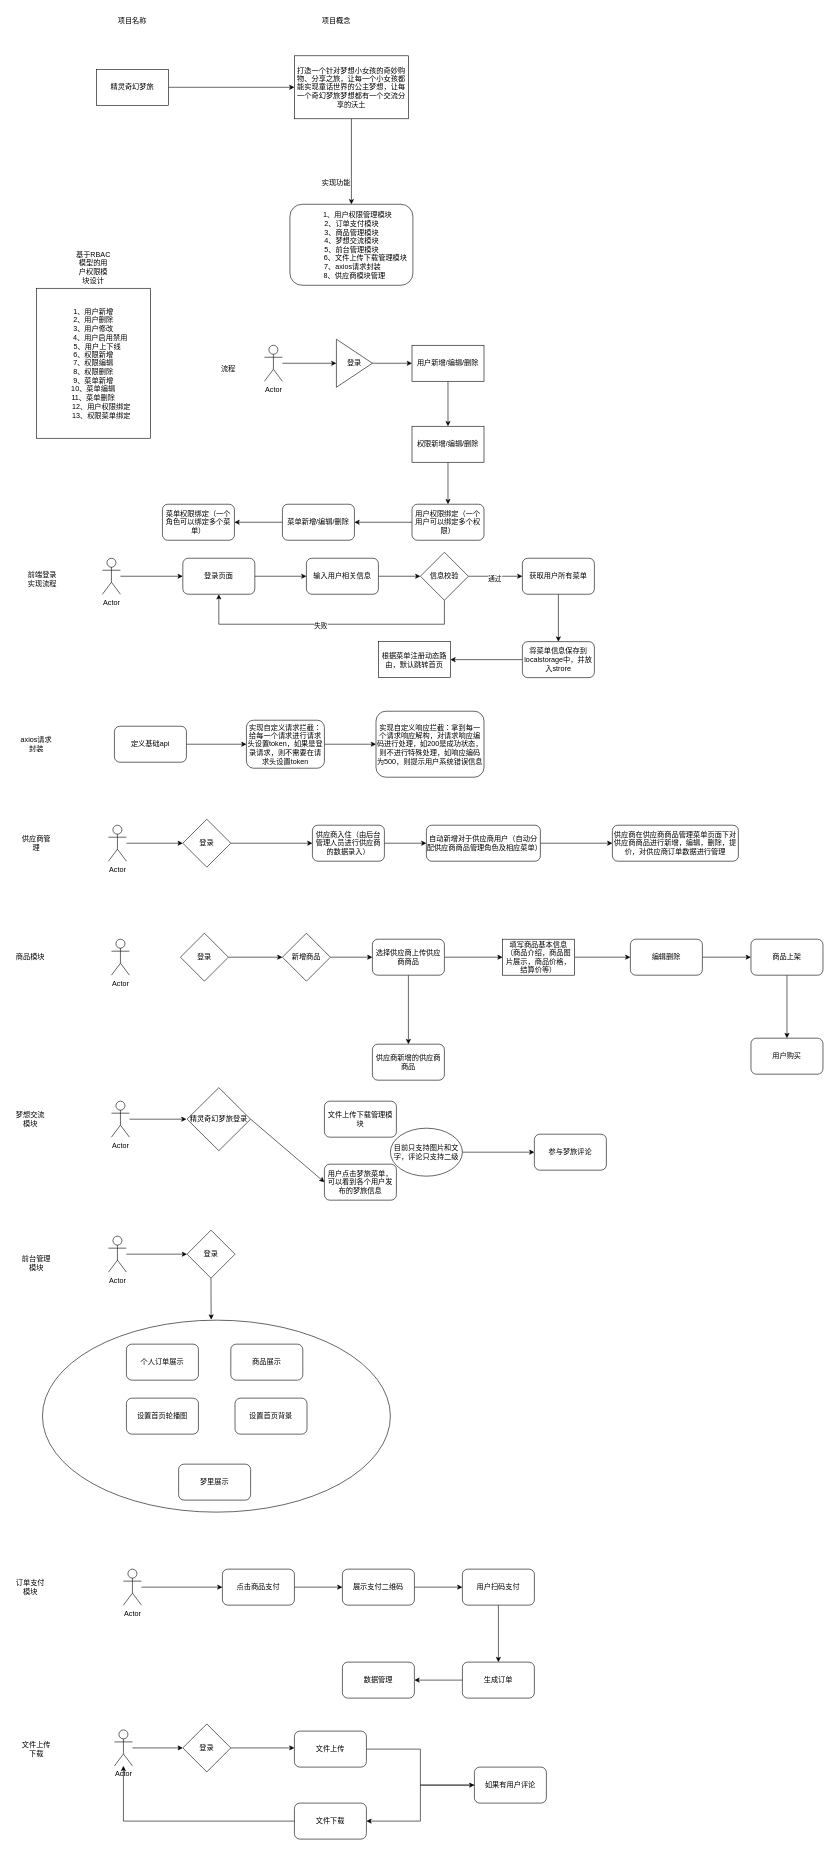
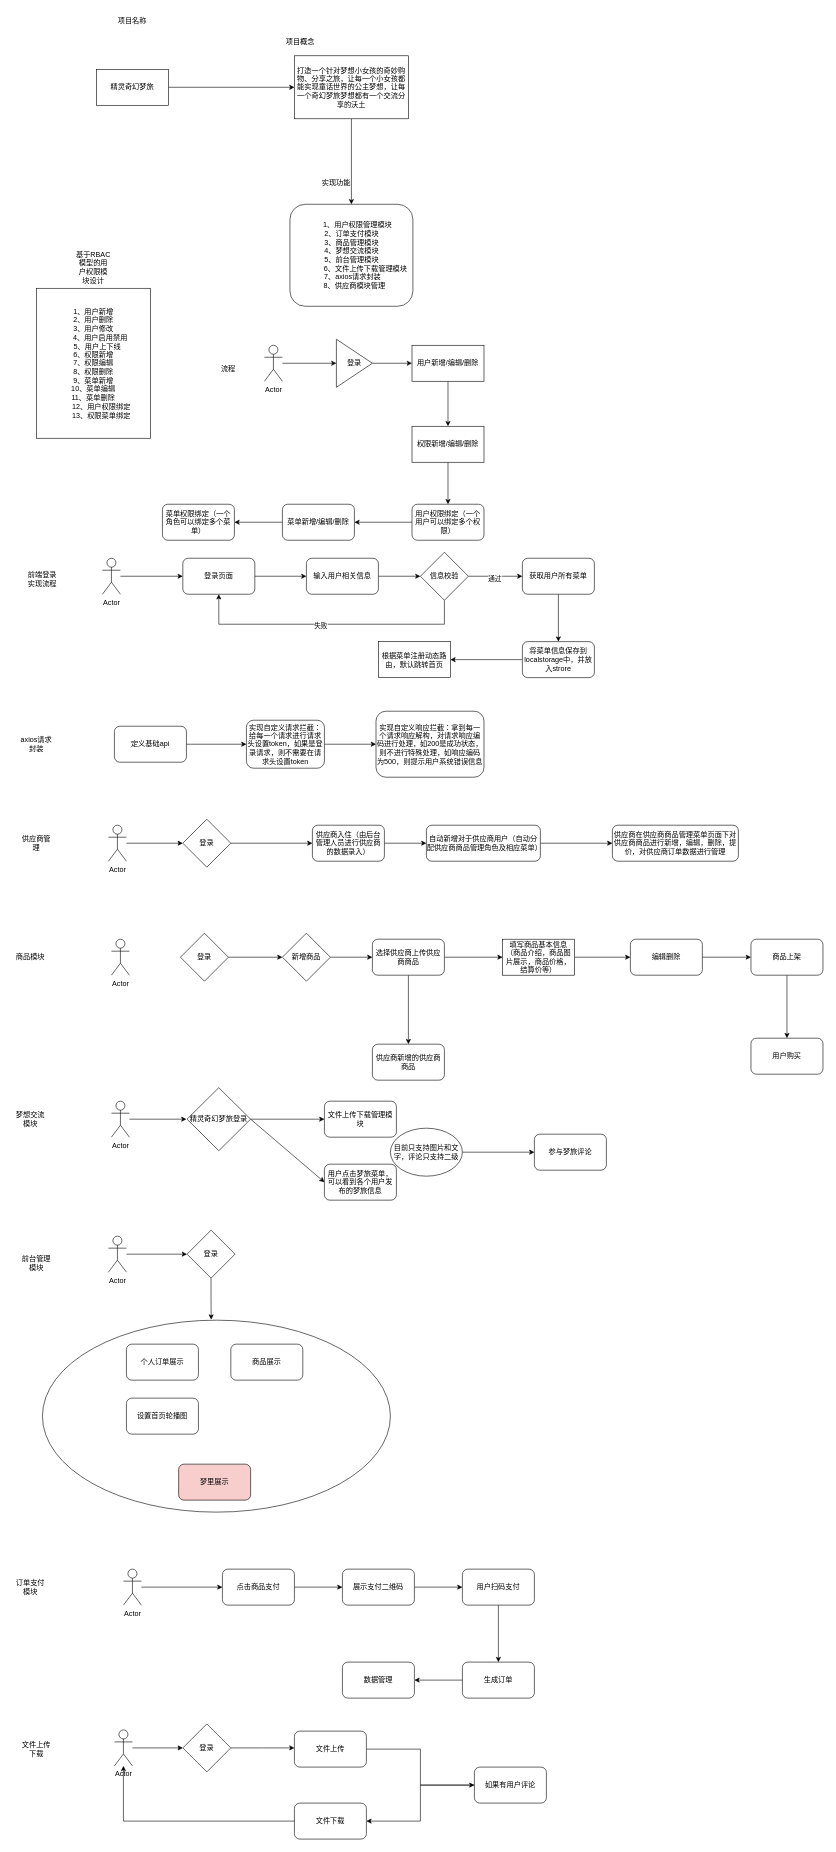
- <mxCell id="5" value="项目概念" style="text;html=1;align=center;verticalAlign=middle;whiteSpace=wrap;rounded=0;" vertex="1" parent="1"><mxGeometry x="530" y="20" width="60" height="30" as="geometry" /></mxCell>
+ <mxCell id="5" value="项目概念" style="text;html=1;align=center;verticalAlign=middle;whiteSpace=wrap;rounded=0;" vertex="1" parent="1"><mxGeometry x="470" y="55" width="60" height="30" as="geometry" /></mxCell>
- <mxCell id="8" value="&amp;nbsp; &amp;nbsp; &amp;nbsp; 1、用户权限管理模块&lt;div&gt;2、订单支付模块&lt;/div&gt;&lt;div&gt;3、商品管理模块&lt;/div&gt;&lt;div&gt;4、梦想交流模块&lt;/div&gt;&lt;div&gt;5、前台管理模块&lt;/div&gt;&lt;div&gt;&amp;nbsp; &amp;nbsp; &amp;nbsp; &amp;nbsp; &amp;nbsp; &amp;nbsp; &amp;nbsp; 6、文件上传下载管理模块&lt;/div&gt;&lt;div&gt;&amp;nbsp;7、axios请求封装&lt;/div&gt;&lt;div&gt;&amp;nbsp; &amp;nbsp;8、供应商模块管理&lt;/div&gt;" style="rounded=1;whiteSpace=wrap;html=1;" vertex="1" parent="1"><mxGeometry x="482.5" y="340" width="205" height="135" as="geometry" /></mxCell>
+ <mxCell id="8" value="&amp;nbsp; &amp;nbsp; &amp;nbsp; 1、用户权限管理模块&lt;div&gt;2、订单支付模块&lt;/div&gt;&lt;div&gt;3、商品管理模块&lt;/div&gt;&lt;div&gt;4、梦想交流模块&lt;/div&gt;&lt;div&gt;5、前台管理模块&lt;/div&gt;&lt;div&gt;&amp;nbsp; &amp;nbsp; &amp;nbsp; &amp;nbsp; &amp;nbsp; &amp;nbsp; &amp;nbsp; 6、文件上传下载管理模块&lt;/div&gt;&lt;div&gt;&amp;nbsp;7、axios请求封装&lt;/div&gt;&lt;div&gt;&amp;nbsp; &amp;nbsp;8、供应商模块管理&lt;/div&gt;" style="rounded=1;whiteSpace=wrap;html=1;" vertex="1" parent="1"><mxGeometry x="482.5" y="340" width="205" height="170" as="geometry" /></mxCell>
+ <mxCell id="79" style="edgeStyle=orthogonalEdgeStyle;rounded=0;orthogonalLoop=1;jettySize=auto;html=1;" edge="1" parent="1" source="80" target="81"><mxGeometry relative="1" as="geometry" /></mxCell>
- <mxCell id="95" value="设置首页背景" style="rounded=1;whiteSpace=wrap;html=1;" vertex="1" parent="1"><mxGeometry x="391" y="2330" width="120" height="60" as="geometry" /></mxCell>
- <mxCell id="96" value="梦里展示" style="rounded=1;whiteSpace=wrap;html=1;" vertex="1" parent="1"><mxGeometry x="297" y="2440" width="120" height="60" as="geometry" /></mxCell>
+ <mxCell id="96" value="梦里展示" style="rounded=1;whiteSpace=wrap;html=1;fillColor=#f8cecc;" vertex="1" parent="1"><mxGeometry x="297" y="2440" width="120" height="60" as="geometry" /></mxCell>
